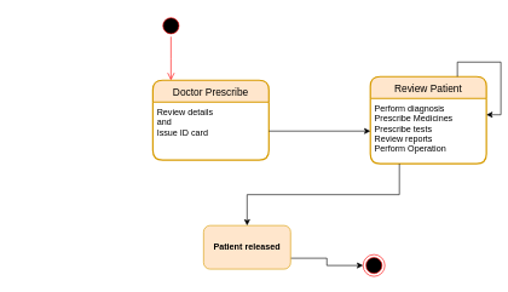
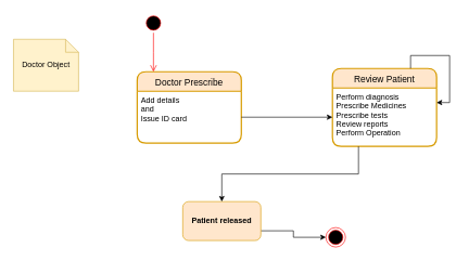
+ <mxCell id="2" value="Doctor Object" style="shape=note;size=20;whiteSpace=wrap;html=1;fillColor=#fff2cc;strokeColor=#d6b656;" vertex="1" parent="1"><mxGeometry x="20" y="60" width="100" height="80" as="geometry" /></mxCell>
- <mxCell id="4" value="Review details &#10;and&#10;Issue ID card" style="align=left;strokeColor=none;fillColor=none;spacingLeft=4;fontSize=12;verticalAlign=top;resizable=0;rotatable=0;part=1;" vertex="1" parent="3"><mxGeometry y="30" width="160" height="80" as="geometry" /></mxCell>
+ <mxCell id="4" value="Add details &#10;and&#10;Issue ID card" style="align=left;strokeColor=none;fillColor=none;spacingLeft=4;fontSize=12;verticalAlign=top;resizable=0;rotatable=0;part=1;" vertex="1" parent="3"><mxGeometry y="30" width="160" height="80" as="geometry" /></mxCell>
